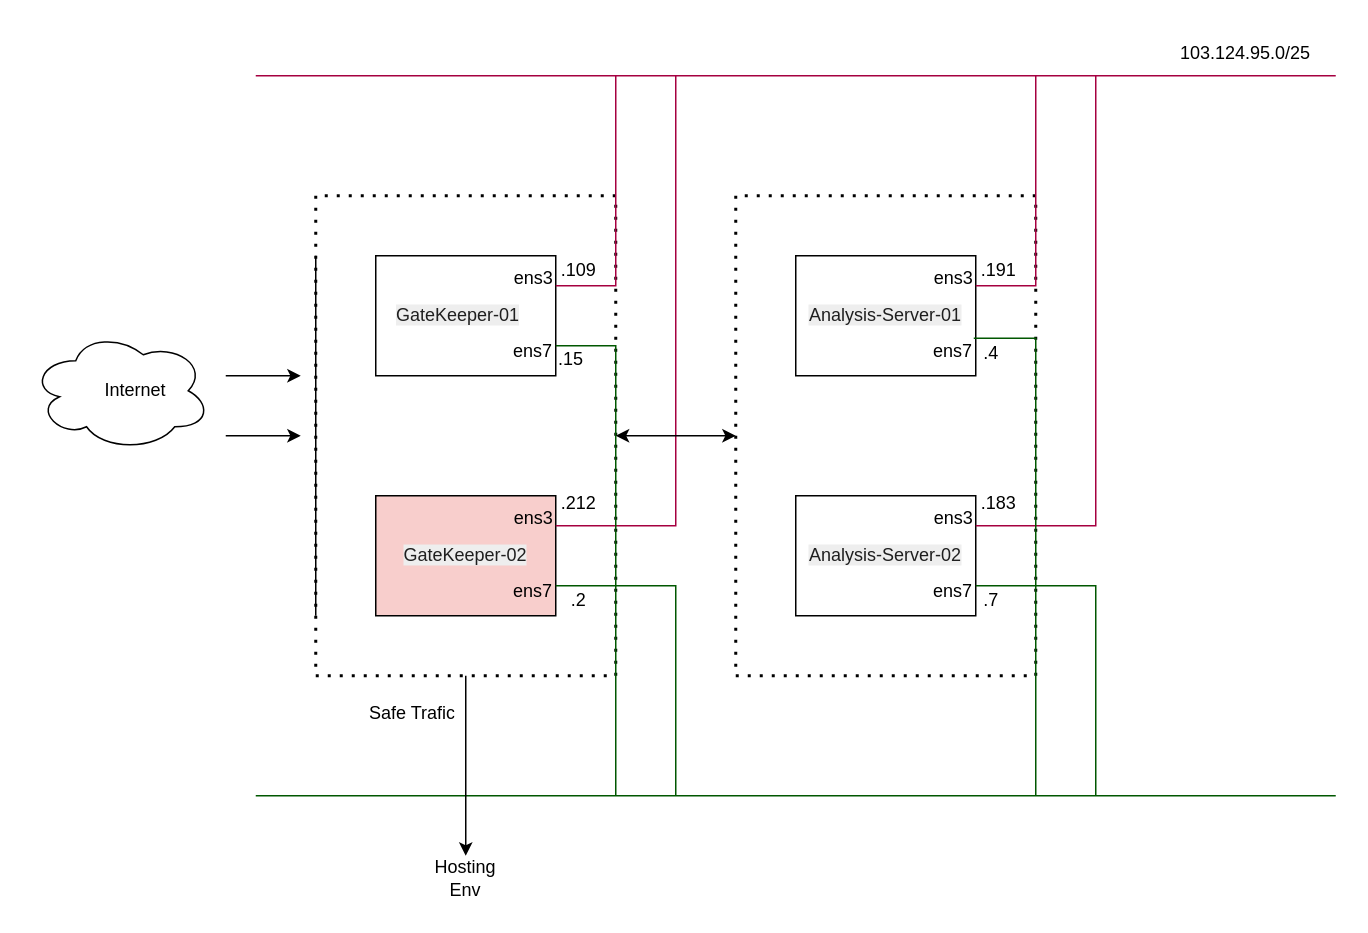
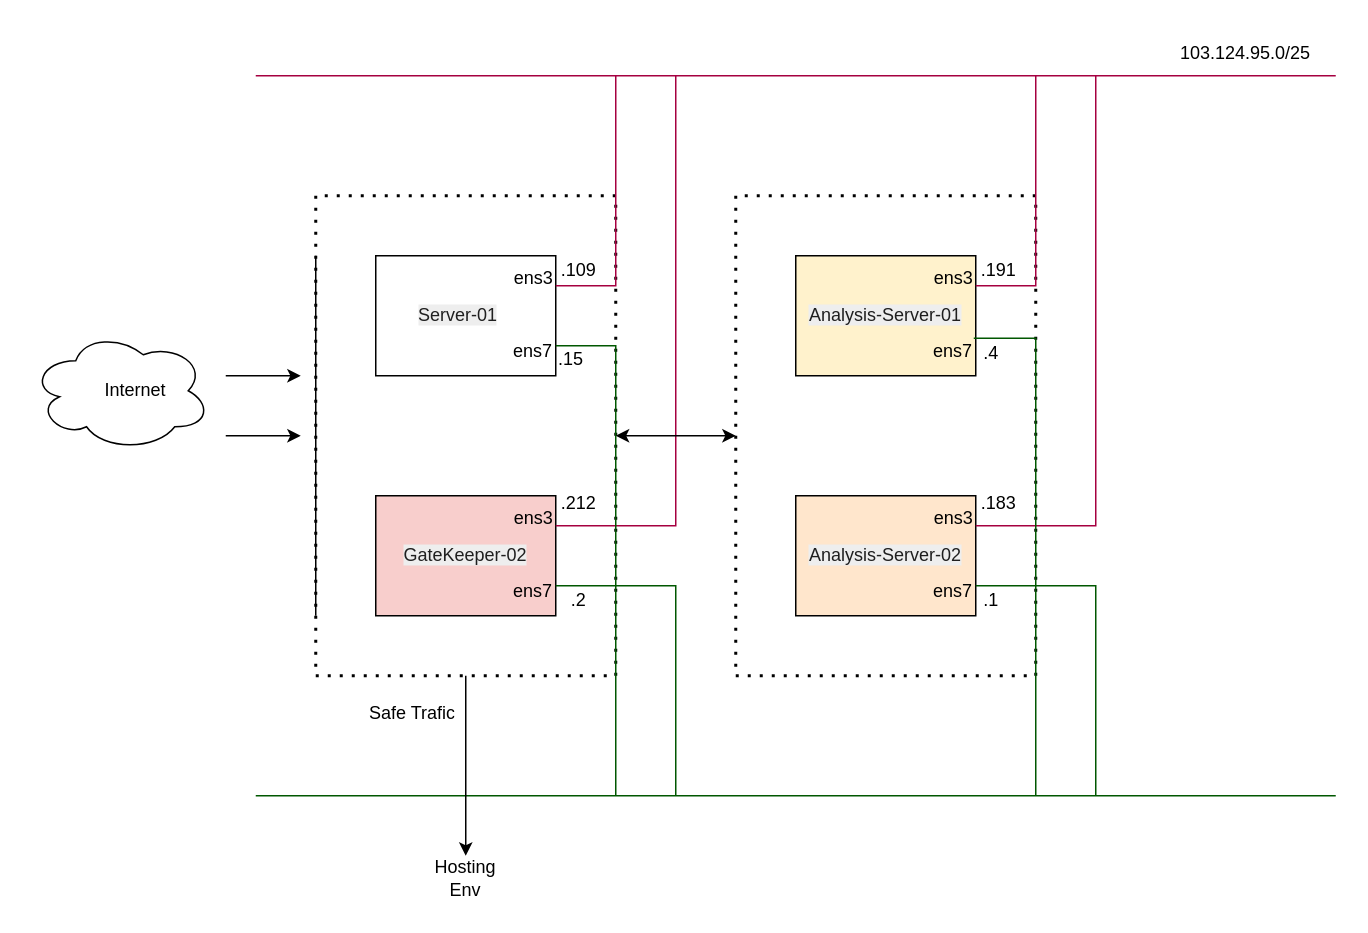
- <mxCell id="24" value="&lt;span style=&quot;color: rgba(0, 0, 0, 0.87); font-family: Proxima, sans-serif; text-align: start; background-color: rgb(238, 238, 238);&quot;&gt;GateKeeper-01&lt;/span&gt;" style="text;html=1;align=center;verticalAlign=middle;whiteSpace=wrap;rounded=0;" parent="1" vertex="1"><mxGeometry x="260" y="195" width="90" height="30" as="geometry" /></mxCell>
+ <mxCell id="24" value="&lt;span style=&quot;color: rgba(0, 0, 0, 0.87); font-family: Proxima, sans-serif; text-align: start; background-color: rgb(238, 238, 238);&quot;&gt;Server-01&lt;/span&gt;" style="text;html=1;align=center;verticalAlign=middle;whiteSpace=wrap;rounded=0;" parent="1" vertex="1"><mxGeometry x="260" y="195" width="90" height="30" as="geometry" /></mxCell>
- <mxCell id="4" value="&lt;span style=&quot;color: rgba(0, 0, 0, 0.87); font-family: Proxima, sans-serif; text-align: start; background-color: rgb(238, 238, 238);&quot;&gt;&lt;font style=&quot;font-size: 12px;&quot;&gt;Analysis-Server-01&lt;/font&gt;&lt;/span&gt;" style="rounded=0;whiteSpace=wrap;html=1;" parent="1" vertex="1"><mxGeometry x="530" y="170" width="120" height="80" as="geometry" /></mxCell>
+ <mxCell id="4" value="&lt;span style=&quot;color: rgba(0, 0, 0, 0.87); font-family: Proxima, sans-serif; text-align: start; background-color: rgb(238, 238, 238);&quot;&gt;&lt;font style=&quot;font-size: 12px;&quot;&gt;Analysis-Server-01&lt;/font&gt;&lt;/span&gt;" style="rounded=0;whiteSpace=wrap;html=1;fillColor=#fff2cc;" parent="1" vertex="1"><mxGeometry x="530" y="170" width="120" height="80" as="geometry" /></mxCell>
- <mxCell id="5" value="&lt;span style=&quot;color: rgba(0, 0, 0, 0.87); font-family: Proxima, sans-serif; text-align: start; background-color: rgb(238, 238, 238);&quot;&gt;&lt;font style=&quot;font-size: 12px;&quot;&gt;Analysis-Server-02&lt;/font&gt;&lt;/span&gt;" style="rounded=0;whiteSpace=wrap;html=1;" parent="1" vertex="1"><mxGeometry x="530" y="330" width="120" height="80" as="geometry" /></mxCell>
+ <mxCell id="5" value="&lt;span style=&quot;color: rgba(0, 0, 0, 0.87); font-family: Proxima, sans-serif; text-align: start; background-color: rgb(238, 238, 238);&quot;&gt;&lt;font style=&quot;font-size: 12px;&quot;&gt;Analysis-Server-02&lt;/font&gt;&lt;/span&gt;" style="rounded=0;whiteSpace=wrap;html=1;fillColor=#ffe6cc;" parent="1" vertex="1"><mxGeometry x="530" y="330" width="120" height="80" as="geometry" /></mxCell>
- <mxCell id="45" value=".7" style="text;html=1;align=center;verticalAlign=middle;resizable=0;points=[];autosize=1;strokeColor=none;fillColor=none;" vertex="1" parent="1"><mxGeometry x="645" y="385" width="30" height="30" as="geometry" /></mxCell>
+ <mxCell id="45" value=".1" style="text;html=1;align=center;verticalAlign=middle;resizable=0;points=[];autosize=1;strokeColor=none;fillColor=none;" vertex="1" parent="1"><mxGeometry x="645" y="385" width="30" height="30" as="geometry" /></mxCell>
